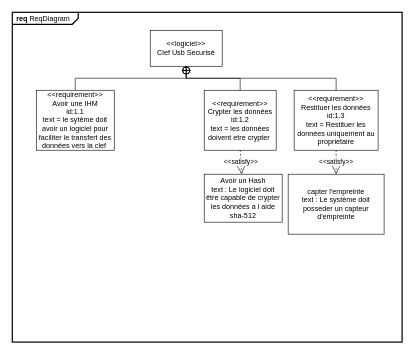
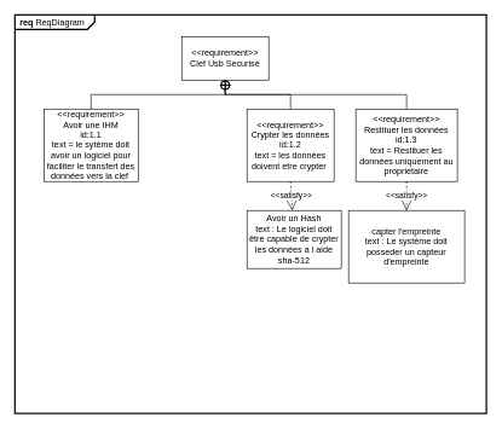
- <mxCell id="3" value="&amp;lt;&amp;lt;logiciel&amp;gt;&amp;gt;&lt;br&gt;Clef Usb Securisé" style="shape=rect;html=1;whiteSpace=wrap;align=center;" parent="1" vertex="1"><mxGeometry x="250" y="50" width="120" height="60" as="geometry" /></mxCell>
+ <mxCell id="3" value="&amp;lt;&amp;lt;requirement&amp;gt;&amp;gt;&lt;br&gt;Clef Usb Securisé" style="shape=rect;html=1;whiteSpace=wrap;align=center;" parent="1" vertex="1"><mxGeometry x="250" y="50" width="120" height="60" as="geometry" /></mxCell>
